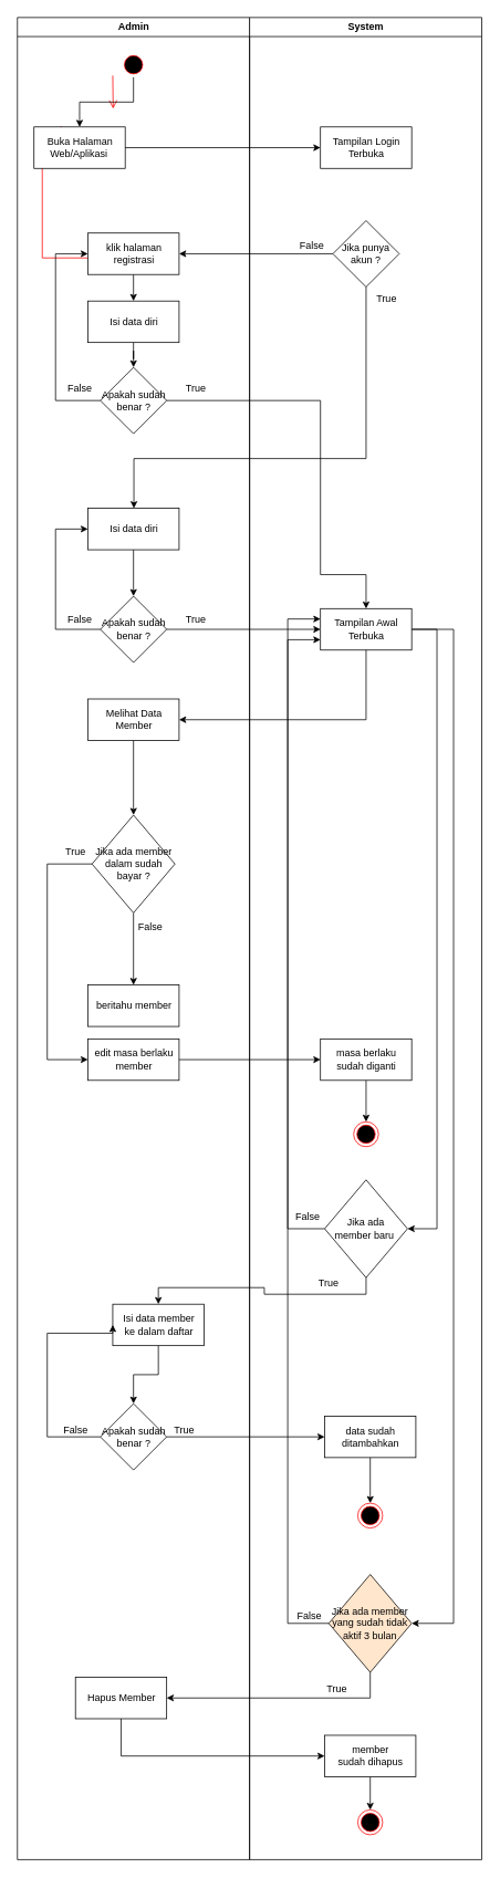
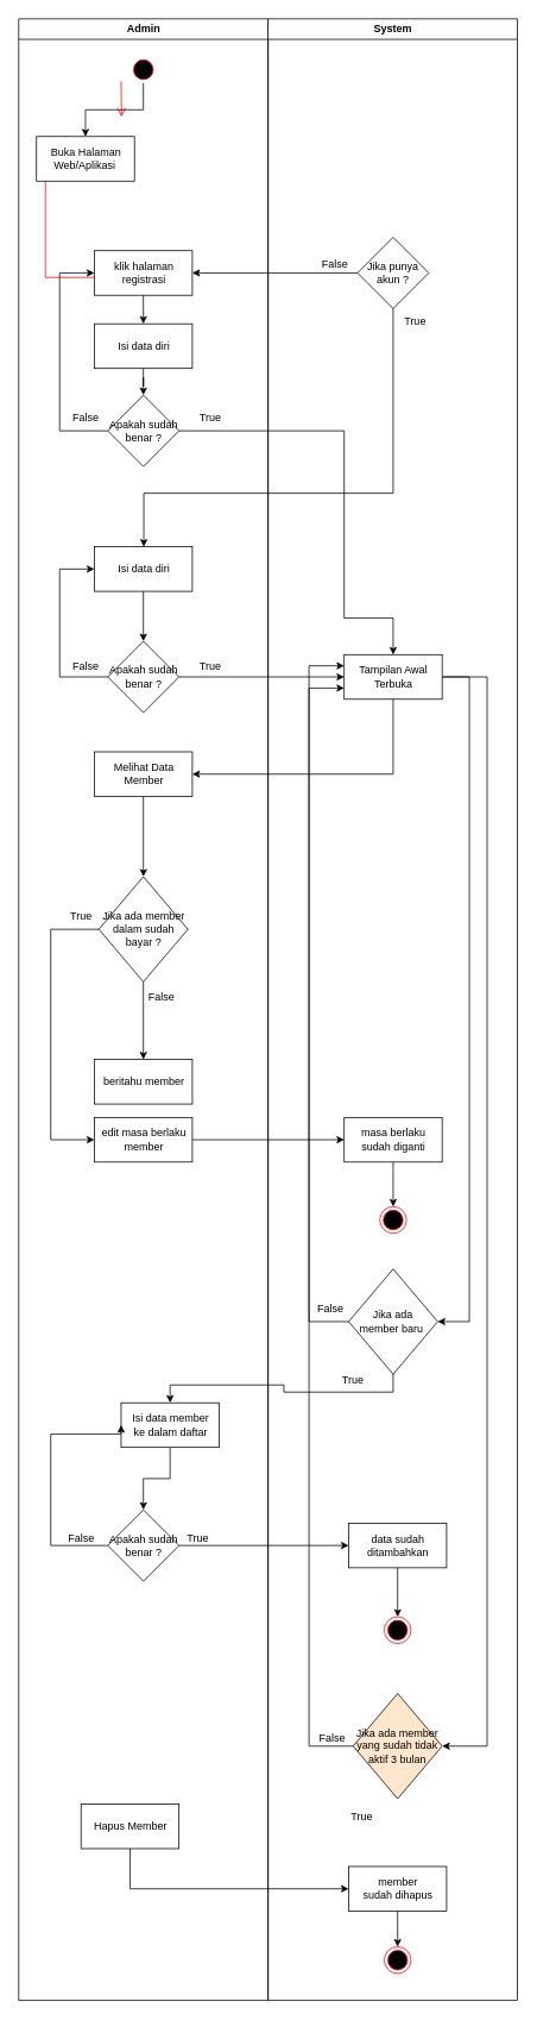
- <mxCell id="65" style="edgeStyle=orthogonalEdgeStyle;rounded=0;orthogonalLoop=1;jettySize=auto;html=1;exitX=1;exitY=0.5;exitDx=0;exitDy=0;entryX=0;entryY=0.5;entryDx=0;entryDy=0;" edge="1" parent="1" source="9" target="41"><mxGeometry relative="1" as="geometry" /></mxCell>
- <mxCell id="41" value="Tampilan Login &lt;br&gt;Terbuka" style="html=1;" vertex="1" parent="40"><mxGeometry x="85.5" y="132" width="110" height="50" as="geometry" /></mxCell>
- <mxCell id="74" style="edgeStyle=orthogonalEdgeStyle;rounded=0;orthogonalLoop=1;jettySize=auto;html=1;exitX=0.5;exitY=1;exitDx=0;exitDy=0;entryX=1;entryY=0.5;entryDx=0;entryDy=0;" edge="1" parent="1" source="59" target="39"><mxGeometry relative="1" as="geometry" /></mxCell>
